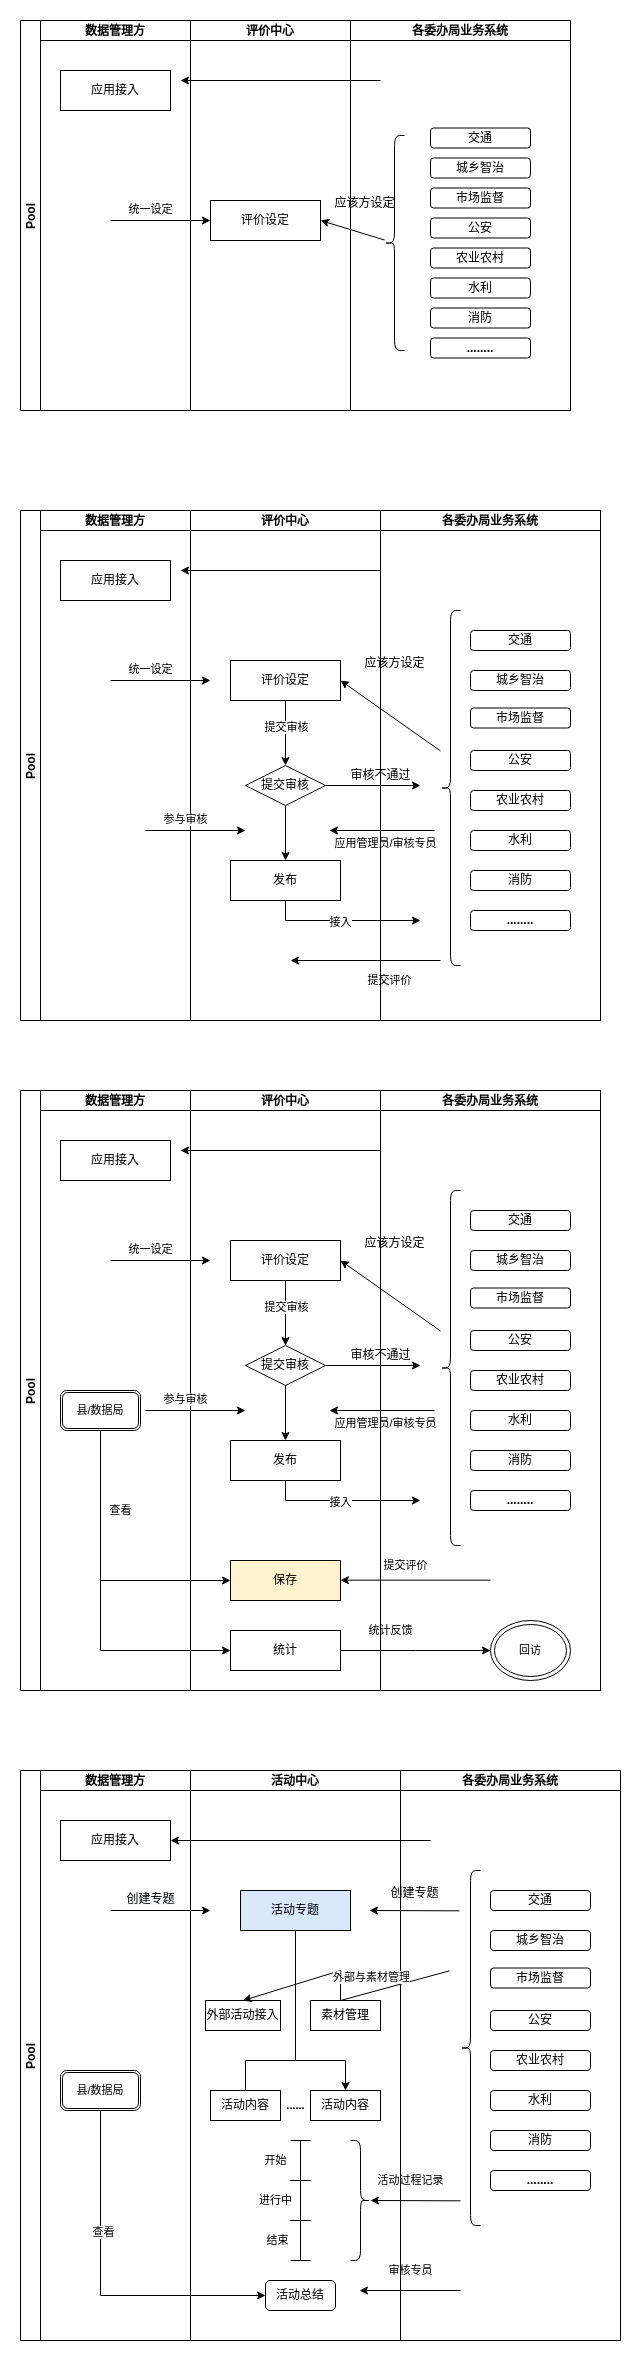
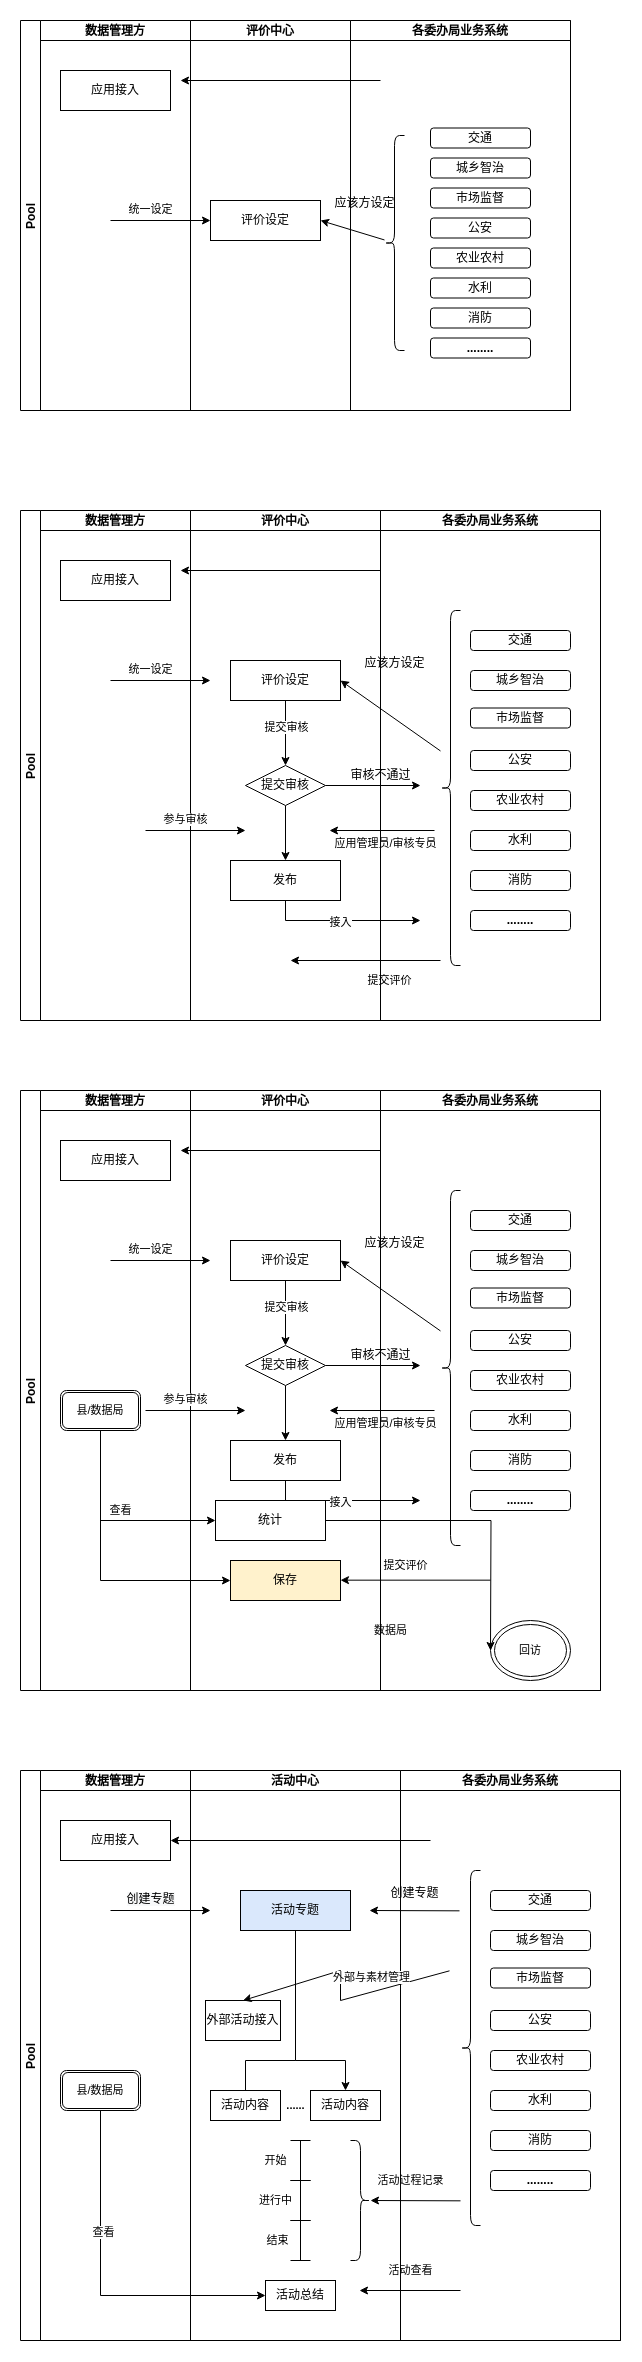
- <mxCell id="100" value="统计反馈" style="text;html=1;align=center;verticalAlign=middle;resizable=0;points=[];autosize=1;strokeColor=none;fillColor=none;fontSize=11;" vertex="1" parent="1"><mxGeometry x="355" y="1615" width="70" height="30" as="geometry" /></mxCell>
+ <mxCell id="100" value="数据局" style="text;html=1;align=center;verticalAlign=middle;resizable=0;points=[];autosize=1;strokeColor=none;fillColor=none;fontSize=11;" vertex="1" parent="1"><mxGeometry x="355" y="1615" width="70" height="30" as="geometry" /></mxCell>
- <mxCell id="76" value="统计" style="rounded=0;whiteSpace=wrap;html=1;" vertex="1" parent="63"><mxGeometry x="40" y="540" width="110" height="40" as="geometry" /></mxCell>
+ <mxCell id="76" value="统计" style="rounded=0;whiteSpace=wrap;html=1;" vertex="1" parent="63"><mxGeometry x="25" y="410" width="110" height="40" as="geometry" /></mxCell>
- <mxCell id="114" value="外部活动接入" style="rounded=0;whiteSpace=wrap;html=1;" vertex="1" parent="107"><mxGeometry x="15" y="230" width="75" height="30" as="geometry" /></mxCell>
+ <mxCell id="114" value="外部活动接入" style="rounded=0;whiteSpace=wrap;html=1;" vertex="1" parent="107"><mxGeometry x="15" y="230" width="75" height="40" as="geometry" /></mxCell>
- <mxCell id="113" value="素材管理" style="rounded=0;whiteSpace=wrap;html=1;" vertex="1" parent="107"><mxGeometry x="120" y="230" width="70" height="30" as="geometry" /></mxCell>
- <mxCell id="145" value="审核专员" style="text;html=1;align=center;verticalAlign=middle;resizable=0;points=[];autosize=1;strokeColor=none;fillColor=none;fontSize=11;" vertex="1" parent="1"><mxGeometry x="375" y="2255" width="70" height="30" as="geometry" /></mxCell>
+ <mxCell id="145" value="活动查看" style="text;html=1;align=center;verticalAlign=middle;resizable=0;points=[];autosize=1;strokeColor=none;fillColor=none;fontSize=11;" vertex="1" parent="1"><mxGeometry x="375" y="2255" width="70" height="30" as="geometry" /></mxCell>
- <mxCell id="125" value="活动总结" style="whiteSpace=wrap;html=1;rounded=1;" vertex="1" parent="107"><mxGeometry x="75" y="510" width="70" height="30" as="geometry" /></mxCell>
+ <mxCell id="125" value="活动总结" style="rounded=0;whiteSpace=wrap;html=1;" vertex="1" parent="107"><mxGeometry x="75" y="510" width="70" height="30" as="geometry" /></mxCell>
